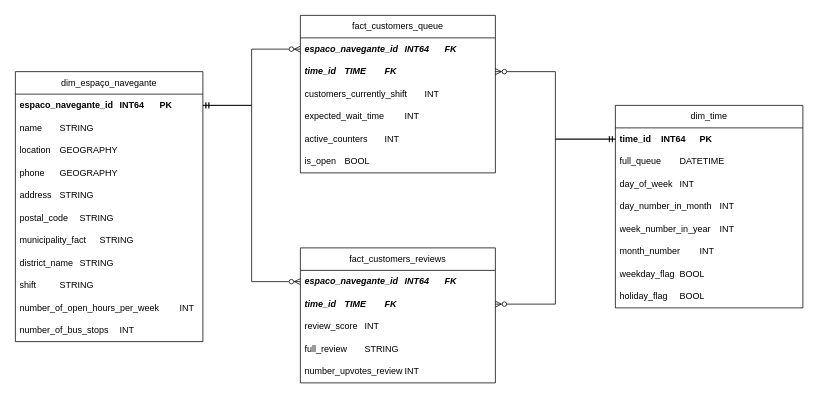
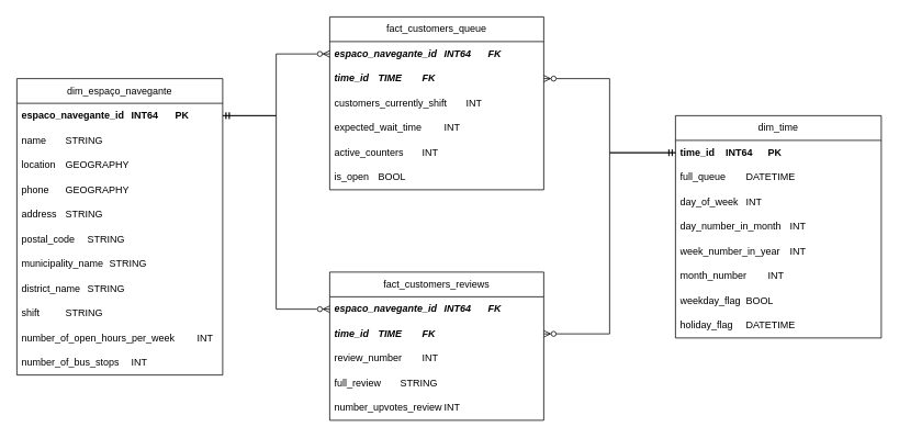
- <mxCell id="9" value="municipality_fact&lt;span style=&quot;white-space: pre;&quot;&gt;&#09;&lt;/span&gt;STRING" style="text;strokeColor=none;fillColor=none;align=left;verticalAlign=middle;spacingLeft=4;spacingRight=4;overflow=hidden;points=[[0,0.5],[1,0.5]];portConstraint=eastwest;rotatable=0;whiteSpace=wrap;html=1;" parent="2" vertex="1"><mxGeometry y="210" width="250" height="30" as="geometry" /></mxCell>
+ <mxCell id="9" value="municipality_name&lt;span style=&quot;white-space: pre;&quot;&gt;&#09;&lt;/span&gt;STRING" style="text;strokeColor=none;fillColor=none;align=left;verticalAlign=middle;spacingLeft=4;spacingRight=4;overflow=hidden;points=[[0,0.5],[1,0.5]];portConstraint=eastwest;rotatable=0;whiteSpace=wrap;html=1;" parent="2" vertex="1"><mxGeometry y="210" width="250" height="30" as="geometry" /></mxCell>
- <mxCell id="30" value="holiday_flag&lt;span style=&quot;white-space: pre;&quot;&gt;&#09;&lt;/span&gt;BOOL" style="text;strokeColor=none;fillColor=none;align=left;verticalAlign=middle;spacingLeft=4;spacingRight=4;overflow=hidden;points=[[0,0.5],[1,0.5]];portConstraint=eastwest;rotatable=0;whiteSpace=wrap;html=1;" parent="22" vertex="1"><mxGeometry y="240" width="250" height="30" as="geometry" /></mxCell>
+ <mxCell id="30" value="holiday_flag&lt;span style=&quot;white-space: pre;&quot;&gt;&#09;&lt;/span&gt;DATETIME" style="text;strokeColor=none;fillColor=none;align=left;verticalAlign=middle;spacingLeft=4;spacingRight=4;overflow=hidden;points=[[0,0.5],[1,0.5]];portConstraint=eastwest;rotatable=0;whiteSpace=wrap;html=1;" parent="22" vertex="1"><mxGeometry y="240" width="250" height="30" as="geometry" /></mxCell>
- <mxCell id="35" value="review_score&lt;span style=&quot;white-space: pre;&quot;&gt;&#09;&lt;/span&gt;INT" style="text;strokeColor=none;fillColor=none;align=left;verticalAlign=middle;spacingLeft=4;spacingRight=4;overflow=hidden;points=[[0,0.5],[1,0.5]];portConstraint=eastwest;rotatable=0;whiteSpace=wrap;html=1;" parent="32" vertex="1"><mxGeometry y="90" width="260" height="30" as="geometry" /></mxCell>
+ <mxCell id="35" value="review_number&lt;span style=&quot;white-space: pre;&quot;&gt;&#09;&lt;/span&gt;INT" style="text;strokeColor=none;fillColor=none;align=left;verticalAlign=middle;spacingLeft=4;spacingRight=4;overflow=hidden;points=[[0,0.5],[1,0.5]];portConstraint=eastwest;rotatable=0;whiteSpace=wrap;html=1;" parent="32" vertex="1"><mxGeometry y="90" width="260" height="30" as="geometry" /></mxCell>
